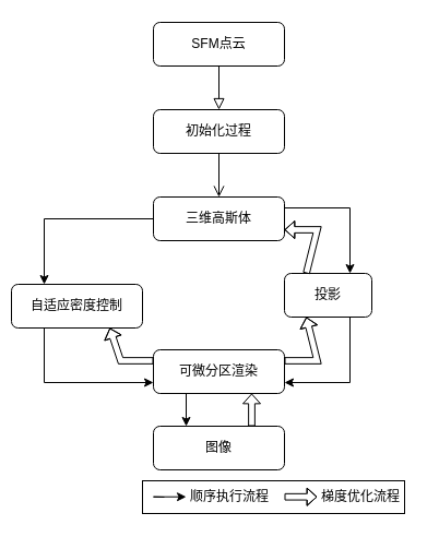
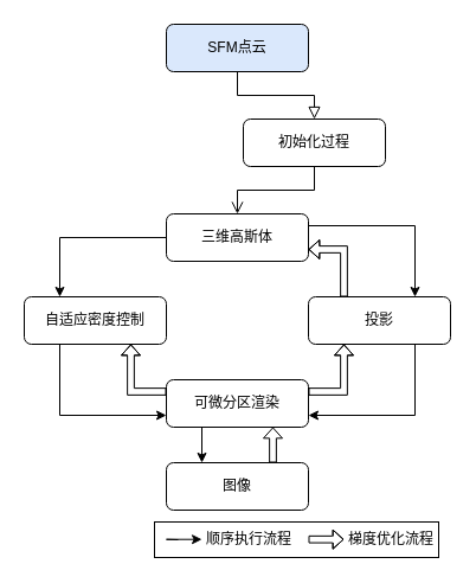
- <mxCell id="3" value="SFM点云" style="rounded=1;whiteSpace=wrap;html=1;fontSize=12;glass=0;strokeWidth=1;shadow=0;" parent="1" vertex="1"><mxGeometry x="140" y="20" width="120" height="40" as="geometry" /></mxCell>
+ <mxCell id="3" value="SFM点云" style="rounded=1;whiteSpace=wrap;html=1;fontSize=12;glass=0;strokeWidth=1;shadow=0;fillColor=#dae8fc;" parent="1" vertex="1"><mxGeometry x="140" y="20" width="120" height="40" as="geometry" /></mxCell>
- <mxCell id="4" value="初始化过程" style="rounded=1;whiteSpace=wrap;html=1;fontSize=12;glass=0;strokeWidth=1;shadow=0;" parent="1" vertex="1"><mxGeometry x="140" y="100" width="120" height="40" as="geometry" /></mxCell>
+ <mxCell id="4" value="初始化过程" style="rounded=1;whiteSpace=wrap;html=1;fontSize=12;glass=0;strokeWidth=1;shadow=0;" parent="1" vertex="1"><mxGeometry x="205" y="100" width="120" height="40" as="geometry" /></mxCell>
- <mxCell id="12" value="投影" style="rounded=1;whiteSpace=wrap;html=1;fontSize=12;glass=0;strokeWidth=1;shadow=0;" vertex="1" parent="1"><mxGeometry x="260" y="250" width="80" height="40" as="geometry" /></mxCell>
+ <mxCell id="12" value="投影" style="rounded=1;whiteSpace=wrap;html=1;fontSize=12;glass=0;strokeWidth=1;shadow=0;" vertex="1" parent="1"><mxGeometry x="260" y="250" width="120" height="40" as="geometry" /></mxCell>
- <mxCell id="10" value="自适应密度控制" style="rounded=1;whiteSpace=wrap;html=1;fontSize=12;glass=0;strokeWidth=1;shadow=0;" vertex="1" parent="1"><mxGeometry x="10" y="260" width="120" height="40" as="geometry" /></mxCell>
+ <mxCell id="10" value="自适应密度控制" style="rounded=1;whiteSpace=wrap;html=1;fontSize=12;glass=0;strokeWidth=1;shadow=0;" vertex="1" parent="1"><mxGeometry x="20" y="250" width="120" height="40" as="geometry" /></mxCell>
